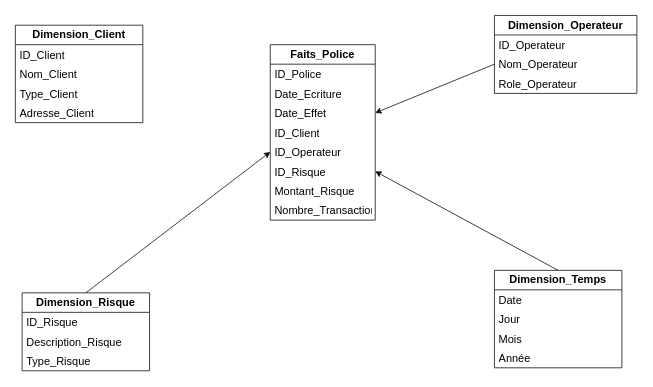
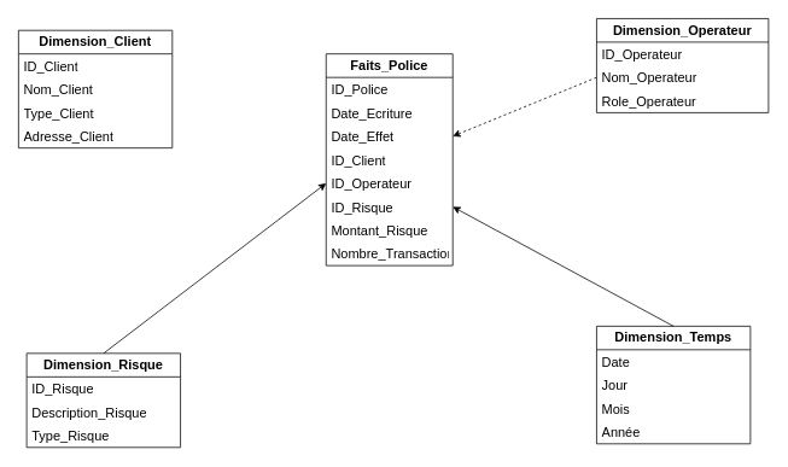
- <mxCell id="24" value="" style="endArrow=classic;html=1;rounded=0;entryX=1;entryY=0.5;entryDx=0;entryDy=0;exitX=0;exitY=0.5;exitDx=0;exitDy=0;" edge="1" parent="1" source="4" target="18"><mxGeometry width="50" height="50" relative="1" as="geometry"><mxPoint x="650" y="98" as="sourcePoint" /><mxPoint x="610" y="143" as="targetPoint" /></mxGeometry></mxCell>
+ <mxCell id="24" value="" style="endArrow=classic;html=1;rounded=0;entryX=1;entryY=0.5;entryDx=0;entryDy=0;exitX=0;exitY=0.5;exitDx=0;exitDy=0;dashed=1;" edge="1" parent="1" source="4" target="18"><mxGeometry width="50" height="50" relative="1" as="geometry"><mxPoint x="650" y="98" as="sourcePoint" /><mxPoint x="610" y="143" as="targetPoint" /></mxGeometry></mxCell>
